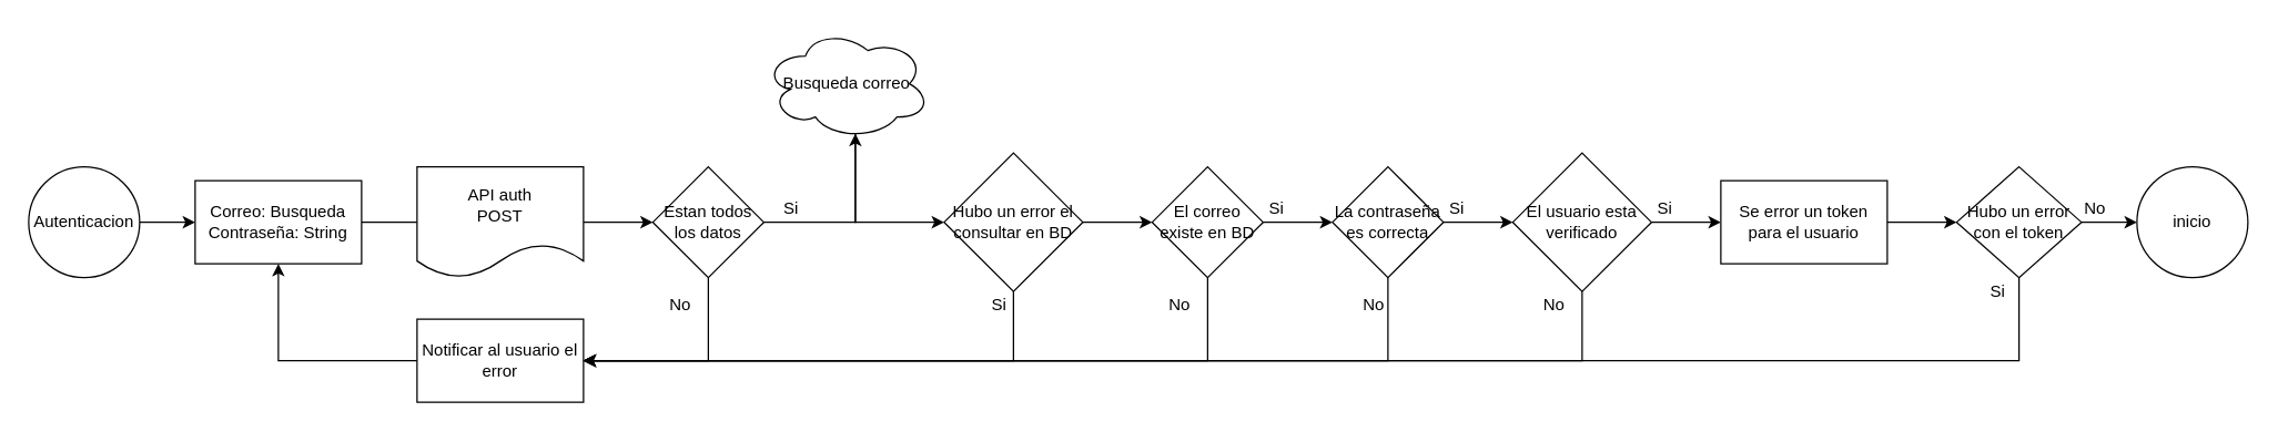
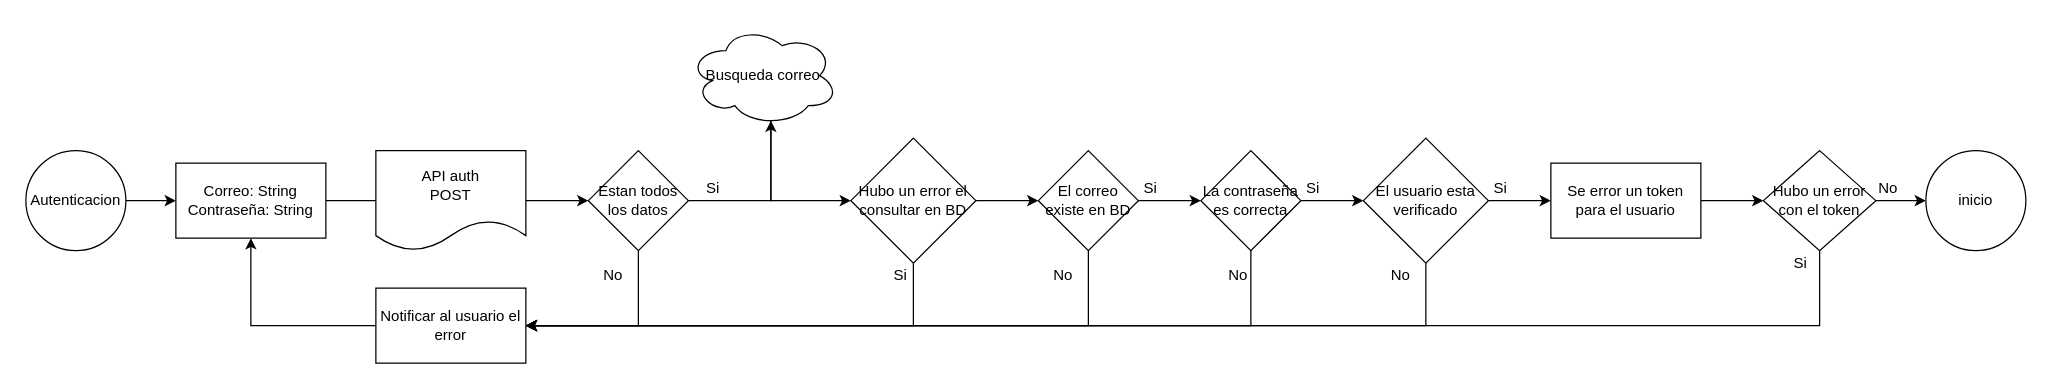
- <mxCell id="5" value="Correo: Busqueda&lt;br&gt;Contraseña: String" style="rounded=0;whiteSpace=wrap;html=1;" vertex="1" parent="1"><mxGeometry x="140" y="130" width="120" height="60" as="geometry" /></mxCell>
+ <mxCell id="5" value="Correo: String&lt;br&gt;Contraseña: String" style="rounded=0;whiteSpace=wrap;html=1;" vertex="1" parent="1"><mxGeometry x="140" y="130" width="120" height="60" as="geometry" /></mxCell>
